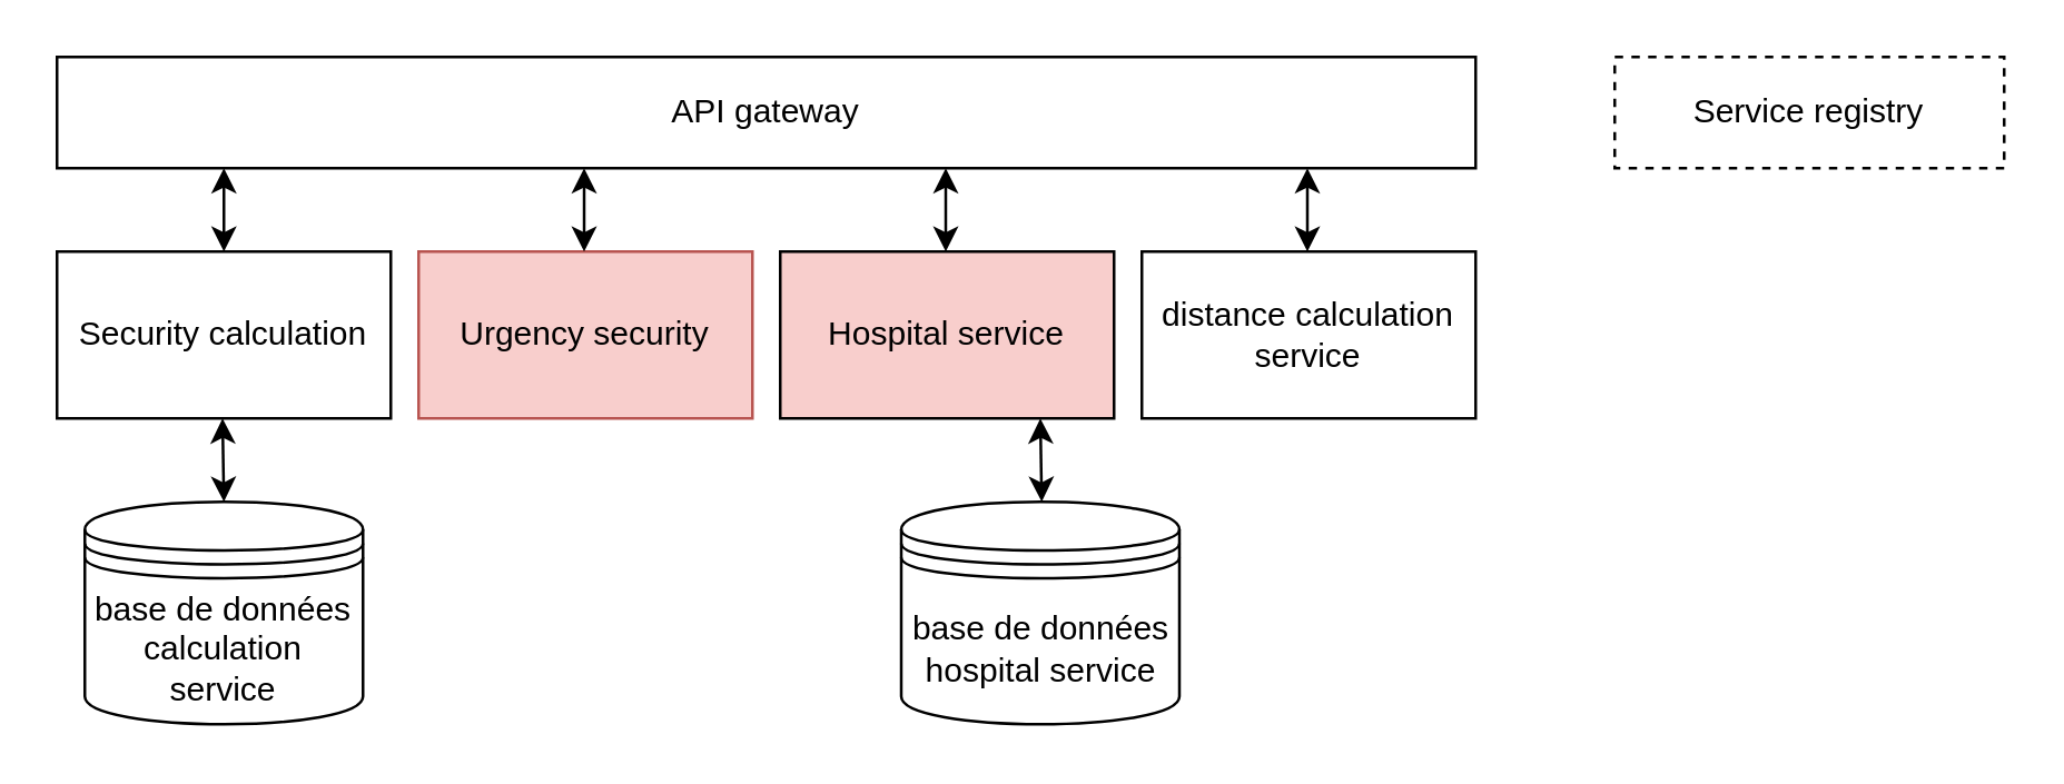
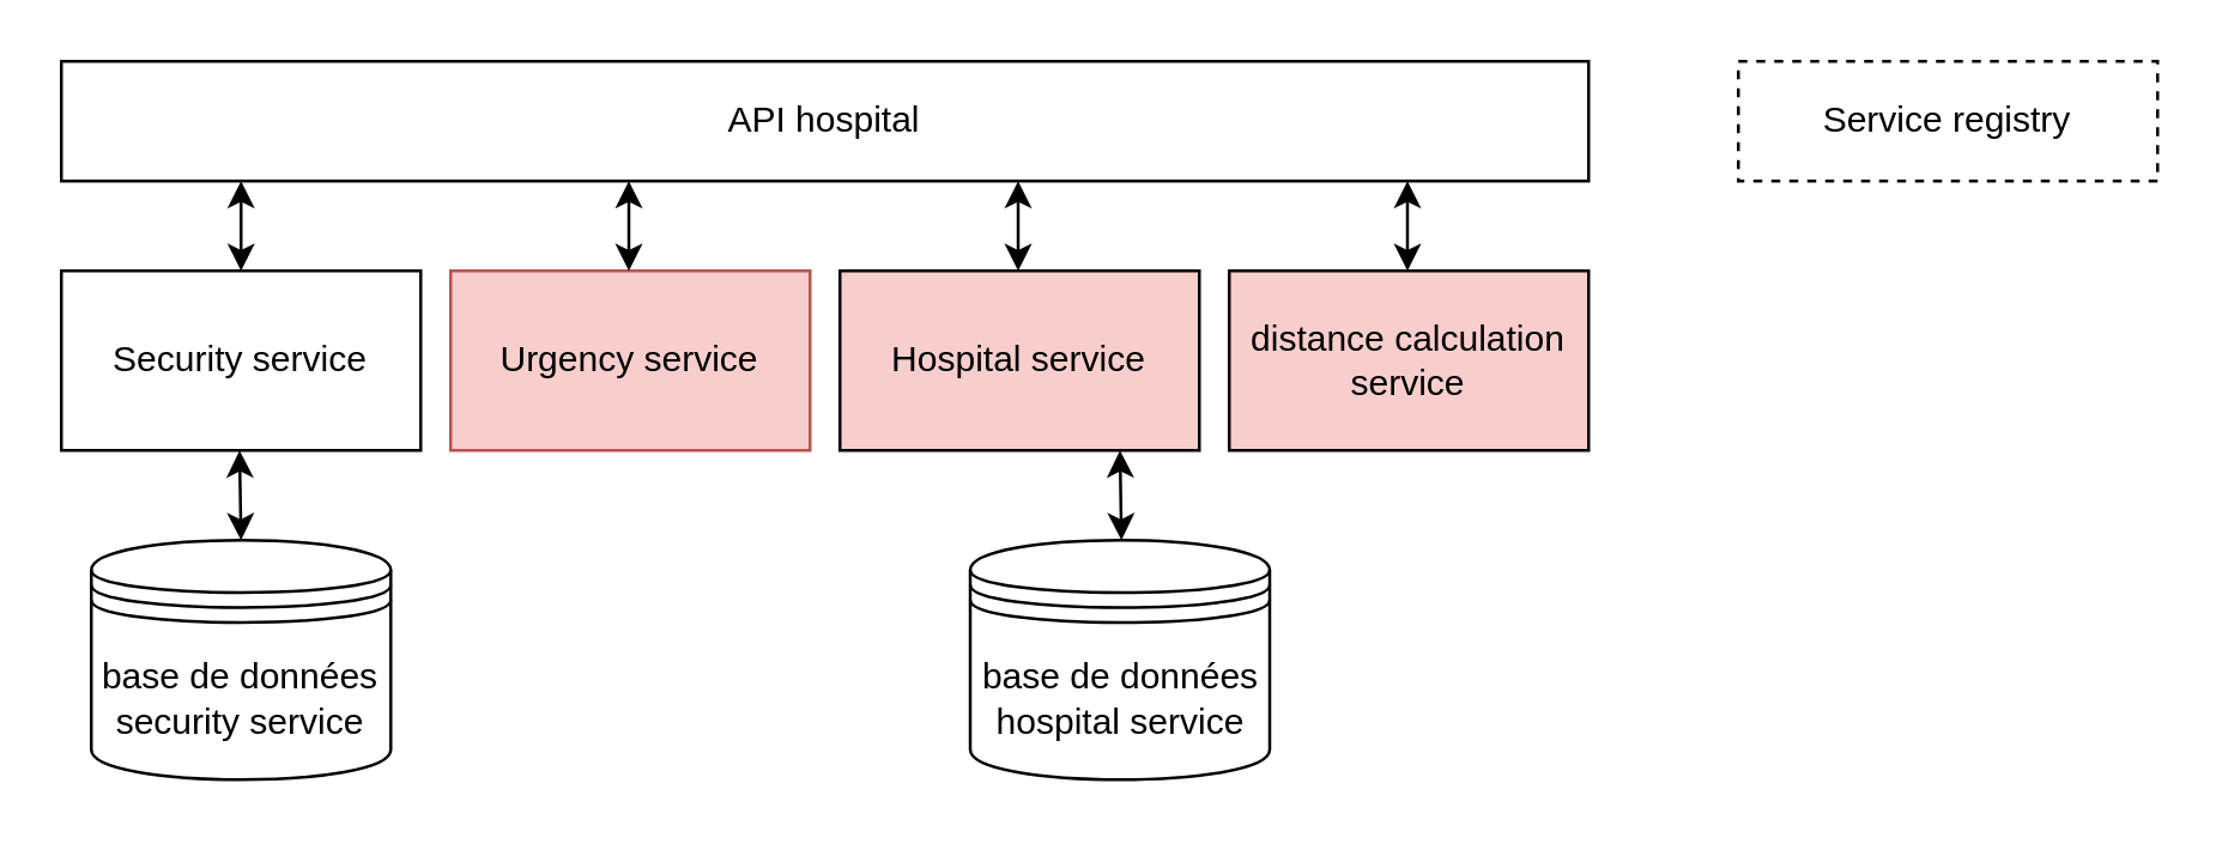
- <mxCell id="2" value="&lt;div&gt;API gateway&lt;/div&gt;" style="rounded=0;whiteSpace=wrap;html=1;" parent="1" vertex="1"><mxGeometry x="20" y="20" width="510" height="40" as="geometry" /></mxCell>
+ <mxCell id="2" value="&lt;div&gt;API hospital&lt;/div&gt;" style="rounded=0;whiteSpace=wrap;html=1;" parent="1" vertex="1"><mxGeometry x="20" y="20" width="510" height="40" as="geometry" /></mxCell>
- <mxCell id="4" value="Security calculation" style="rounded=0;whiteSpace=wrap;html=1;" parent="1" vertex="1"><mxGeometry x="20" y="90" width="120" height="60" as="geometry" /></mxCell>
+ <mxCell id="4" value="Security service" style="rounded=0;whiteSpace=wrap;html=1;" parent="1" vertex="1"><mxGeometry x="20" y="90" width="120" height="60" as="geometry" /></mxCell>
- <mxCell id="7" value="Urgency security" style="rounded=0;whiteSpace=wrap;html=1;fillColor=#f8cecc;strokeColor=#b85450;" parent="1" vertex="1"><mxGeometry x="150" y="90" width="120" height="60" as="geometry" /></mxCell>
+ <mxCell id="7" value="Urgency service" style="rounded=0;whiteSpace=wrap;html=1;fillColor=#f8cecc;strokeColor=#b85450;" parent="1" vertex="1"><mxGeometry x="150" y="90" width="120" height="60" as="geometry" /></mxCell>
- <mxCell id="12" value="distance calculation service" style="rounded=0;whiteSpace=wrap;html=1;" vertex="1" parent="1"><mxGeometry x="410" y="90" width="120" height="60" as="geometry" /></mxCell>
+ <mxCell id="12" value="distance calculation service" style="rounded=0;whiteSpace=wrap;html=1;fillColor=#f8cecc;" vertex="1" parent="1"><mxGeometry x="410" y="90" width="120" height="60" as="geometry" /></mxCell>
- <mxCell id="11" value="base de données calculation service" style="shape=datastore;whiteSpace=wrap;html=1;" parent="1" vertex="1"><mxGeometry x="30" y="180" width="100" height="80" as="geometry" /></mxCell>
+ <mxCell id="11" value="base de données security service" style="shape=datastore;whiteSpace=wrap;html=1;" parent="1" vertex="1"><mxGeometry x="30" y="180" width="100" height="80" as="geometry" /></mxCell>
